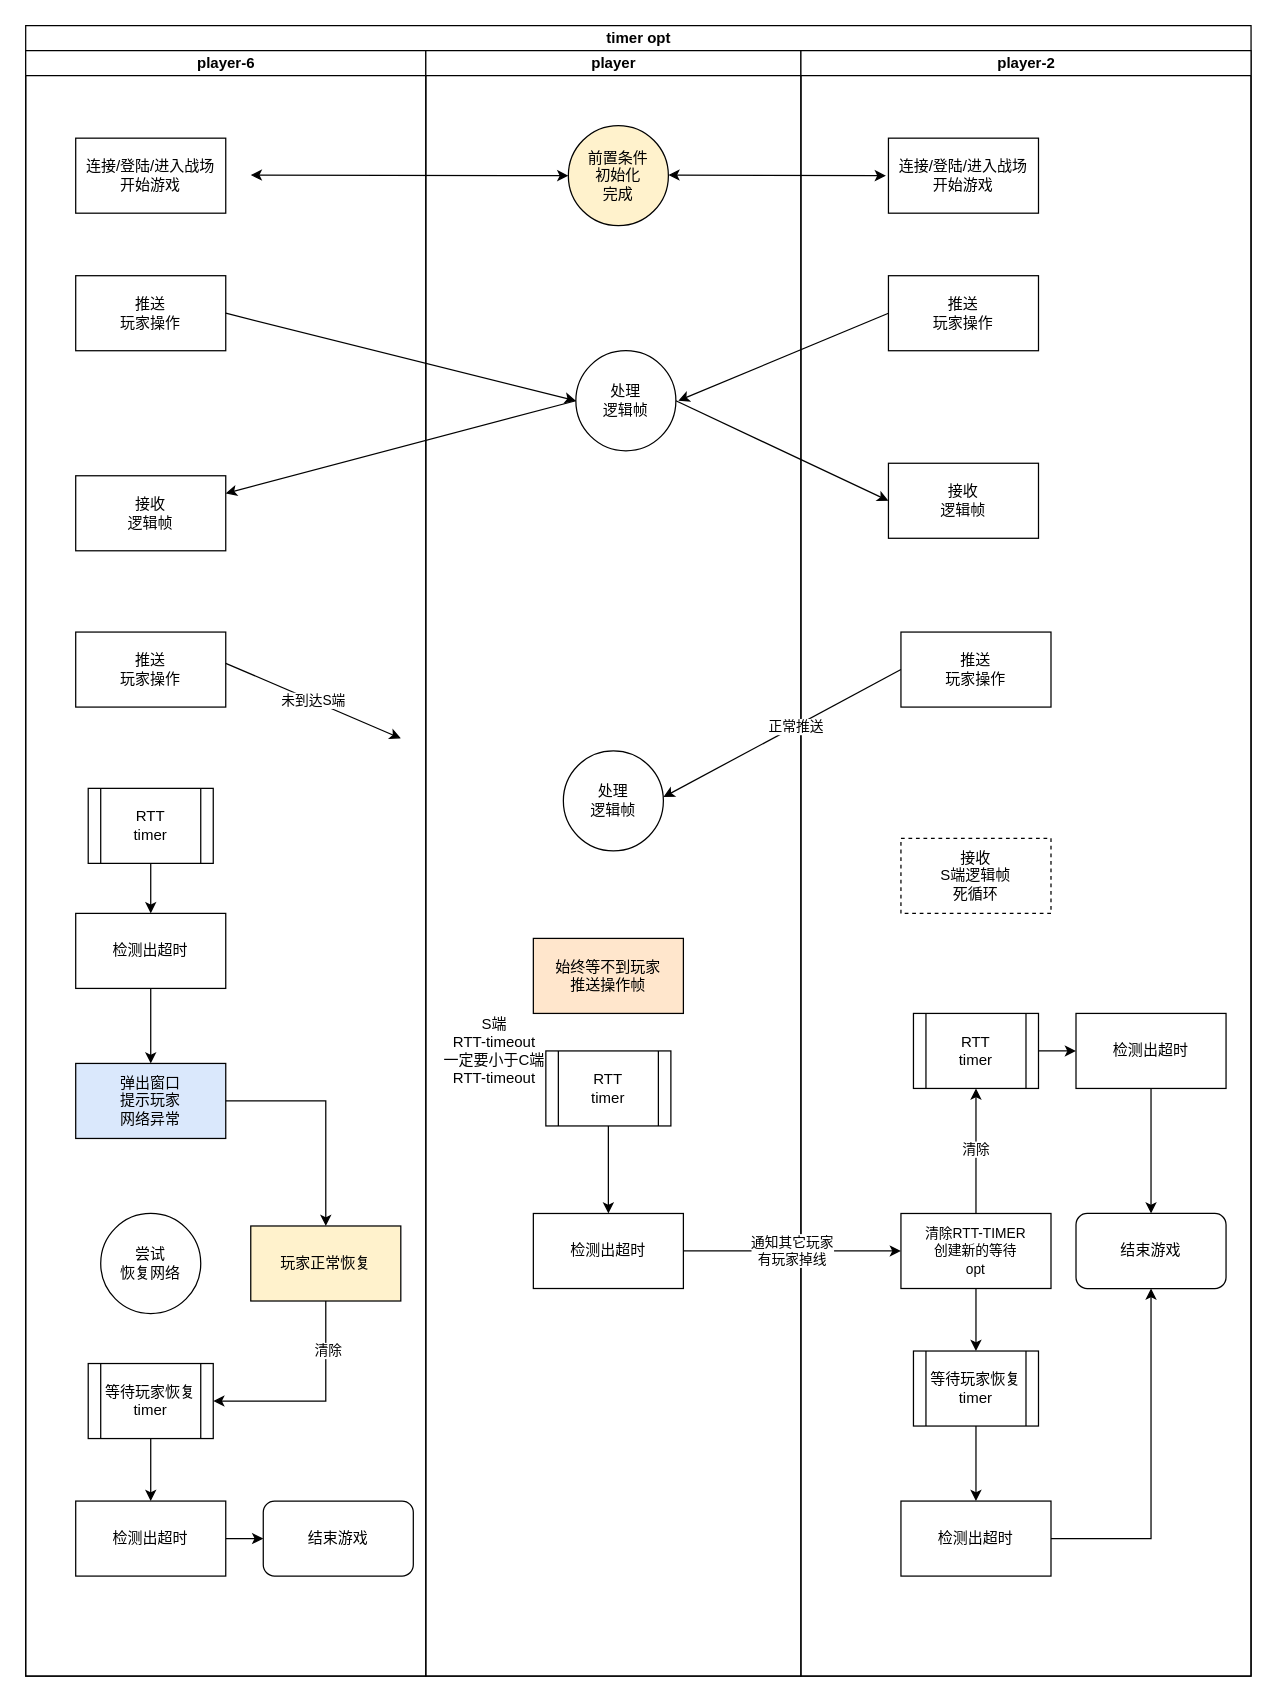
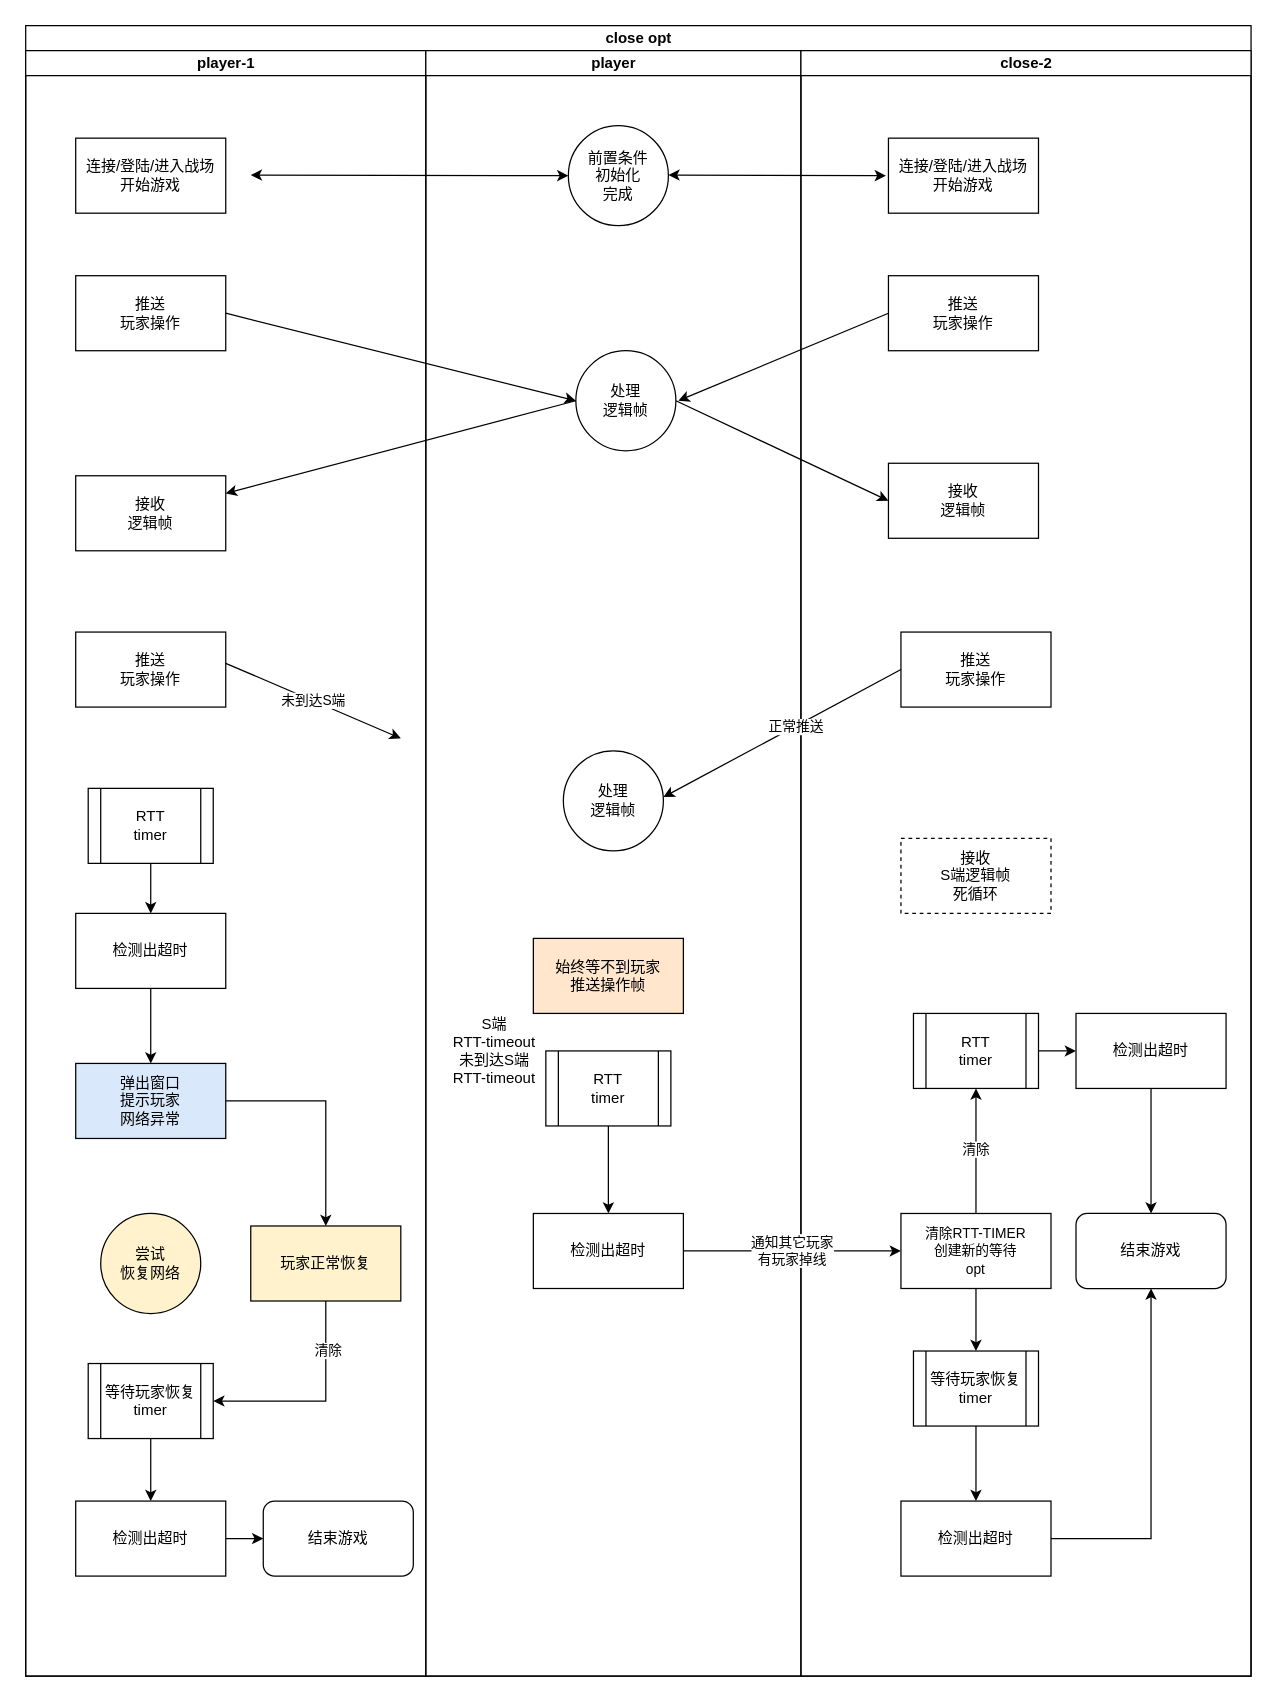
- <mxCell id="2" value="timer opt" style="swimlane;html=1;childLayout=stackLayout;resizeParent=1;resizeParentMax=0;startSize=20;" parent="1" vertex="1"><mxGeometry x="20" y="20" width="980" height="1320" as="geometry" /></mxCell>
+ <mxCell id="2" value="close opt" style="swimlane;html=1;childLayout=stackLayout;resizeParent=1;resizeParentMax=0;startSize=20;" parent="1" vertex="1"><mxGeometry x="20" y="20" width="980" height="1320" as="geometry" /></mxCell>
- <mxCell id="3" value="player-6" style="swimlane;html=1;startSize=20;" parent="2" vertex="1"><mxGeometry y="20" width="320" height="1300" as="geometry" /></mxCell>
+ <mxCell id="3" value="player-1" style="swimlane;html=1;startSize=20;" parent="2" vertex="1"><mxGeometry y="20" width="320" height="1300" as="geometry" /></mxCell>
- <mxCell id="34" value="player-2" style="swimlane;html=1;startSize=20;" parent="2" vertex="1"><mxGeometry x="620" y="20" width="360" height="1300" as="geometry" /></mxCell>
+ <mxCell id="34" value="close-2" style="swimlane;html=1;startSize=20;" parent="2" vertex="1"><mxGeometry x="620" y="20" width="360" height="1300" as="geometry" /></mxCell>
- <mxCell id="26" value="前置条件&lt;br&gt;初始化&lt;br&gt;完成" style="ellipse;whiteSpace=wrap;html=1;aspect=fixed;fillColor=#fff2cc;" parent="25" vertex="1"><mxGeometry x="114" y="60" width="80" height="80" as="geometry" /></mxCell>
+ <mxCell id="26" value="前置条件&lt;br&gt;初始化&lt;br&gt;完成" style="ellipse;whiteSpace=wrap;html=1;aspect=fixed;" parent="25" vertex="1"><mxGeometry x="114" y="60" width="80" height="80" as="geometry" /></mxCell>
- <mxCell id="33" value="S端&lt;br&gt;RTT-timeout&lt;br&gt;一定要小于C端&lt;br&gt;RTT-timeout" style="text;html=1;strokeColor=none;fillColor=none;align=center;verticalAlign=middle;whiteSpace=wrap;rounded=0;" vertex="1" parent="25"><mxGeometry y="770" width="110" height="60" as="geometry" /></mxCell>
+ <mxCell id="33" value="S端&lt;br&gt;RTT-timeout&lt;br&gt;未到达S端&lt;br&gt;RTT-timeout" style="text;html=1;strokeColor=none;fillColor=none;align=center;verticalAlign=middle;whiteSpace=wrap;rounded=0;" vertex="1" parent="25"><mxGeometry y="770" width="110" height="60" as="geometry" /></mxCell>
- <mxCell id="15" value="尝试&lt;br&gt;恢复网络" style="ellipse;whiteSpace=wrap;html=1;aspect=fixed;" vertex="1" parent="3"><mxGeometry x="60" y="930" width="80" height="80" as="geometry" /></mxCell>
+ <mxCell id="15" value="尝试&lt;br&gt;恢复网络" style="ellipse;whiteSpace=wrap;html=1;aspect=fixed;fillColor=#fff2cc;" vertex="1" parent="3"><mxGeometry x="60" y="930" width="80" height="80" as="geometry" /></mxCell>
